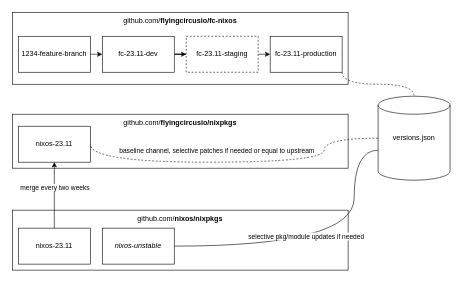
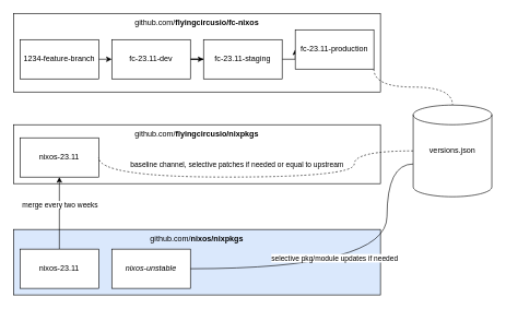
- <mxCell id="15" value="fc-23.11-staging" style="rounded=0;whiteSpace=wrap;html=1;dashed=1;" parent="1" vertex="1"><mxGeometry x="310" y="60" width="120" height="60" as="geometry" /></mxCell>
+ <mxCell id="15" value="fc-23.11-staging" style="rounded=0;whiteSpace=wrap;html=1;" parent="1" vertex="1"><mxGeometry x="310" y="60" width="120" height="60" as="geometry" /></mxCell>
- <mxCell id="17" value="fc-23.11-production" style="rounded=0;whiteSpace=wrap;html=1;" parent="1" vertex="1"><mxGeometry x="450" y="60" width="120" height="60" as="geometry" /></mxCell>
+ <mxCell id="17" value="fc-23.11-production" style="rounded=0;whiteSpace=wrap;html=1;" parent="1" vertex="1"><mxGeometry x="450" y="45" width="120" height="60" as="geometry" /></mxCell>
- <mxCell id="4" value="github.com/&lt;b&gt;nixos/nixpkgs&lt;/b&gt;" style="rounded=0;whiteSpace=wrap;html=1;verticalAlign=top;" parent="1" vertex="1"><mxGeometry x="20" y="350" width="560" height="100" as="geometry" /></mxCell>
+ <mxCell id="4" value="github.com/&lt;b&gt;nixos/nixpkgs&lt;/b&gt;" style="rounded=0;whiteSpace=wrap;html=1;verticalAlign=top;fillColor=#dae8fc;" parent="1" vertex="1"><mxGeometry x="20" y="350" width="560" height="100" as="geometry" /></mxCell>
